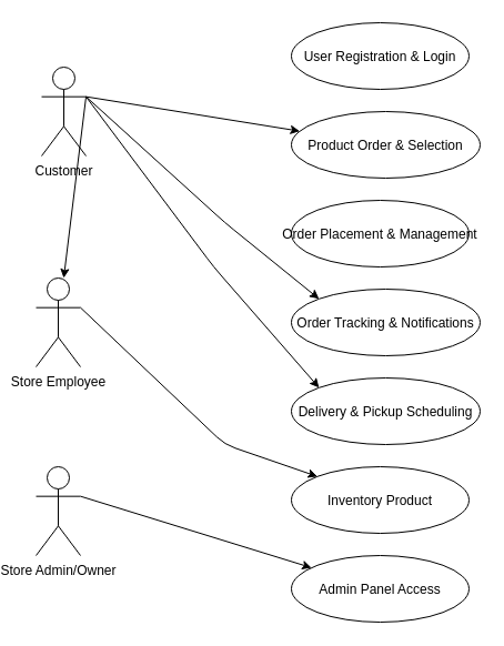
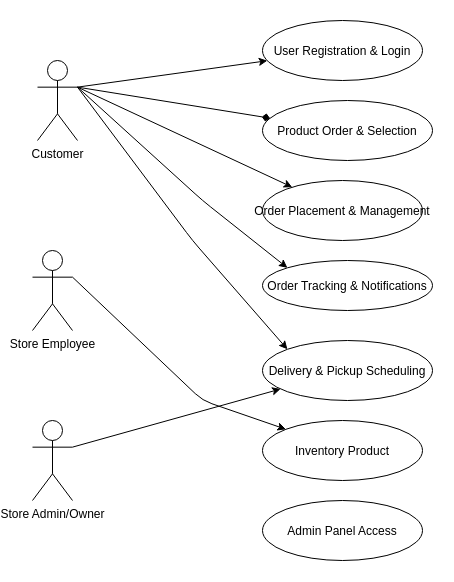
+ <mxCell id="9" style="exitX=1;exitY=0.333;exitDx=0;exitDy=0;exitPerimeter=0;" edge="1" parent="1" source="16" target="2"><mxGeometry relative="1" as="geometry" /></mxCell>
- <mxCell id="10" style="exitX=1;exitY=0.333;exitDx=0;exitDy=0;exitPerimeter=0;" edge="1" parent="1" source="16" target="3"><mxGeometry relative="1" as="geometry" /></mxCell>
+ <mxCell id="10" style="exitX=1;exitY=0.333;exitDx=0;exitDy=0;exitPerimeter=0;endArrow=diamond;" edge="1" parent="1" source="16" target="3"><mxGeometry relative="1" as="geometry" /></mxCell>
- <mxCell id="11" style="exitX=1;exitY=0.333;exitDx=0;exitDy=0;exitPerimeter=0;" edge="1" parent="1" source="16" target="17"><mxGeometry relative="1" as="geometry" /></mxCell>
+ <mxCell id="11" style="exitX=1;exitY=0.333;exitDx=0;exitDy=0;exitPerimeter=0;" edge="1" parent="1" source="16" target="4"><mxGeometry relative="1" as="geometry" /></mxCell>
- <mxCell id="5" value="Order Tracking &amp; Notifications" style="ellipse;" vertex="1" parent="1"><mxGeometry x="250" y="260" width="170" height="60" as="geometry" /></mxCell>
+ <mxCell id="5" value="Order Tracking &amp; Notifications" style="ellipse;" vertex="1" parent="1"><mxGeometry x="250" y="260" width="170" height="50" as="geometry" /></mxCell>
- <mxCell id="15" style="exitX=1;exitY=0.333;exitDx=0;exitDy=0;exitPerimeter=0;" edge="1" parent="1" source="18" target="8"><mxGeometry relative="1" as="geometry"><mxPoint x="100" y="466.863" as="sourcePoint" /></mxGeometry></mxCell>
+ <mxCell id="15" style="exitX=1;exitY=0.333;exitDx=0;exitDy=0;exitPerimeter=0;" edge="1" parent="1" source="18" target="7"><mxGeometry relative="1" as="geometry"><mxPoint x="100" y="466.863" as="sourcePoint" /></mxGeometry></mxCell>
